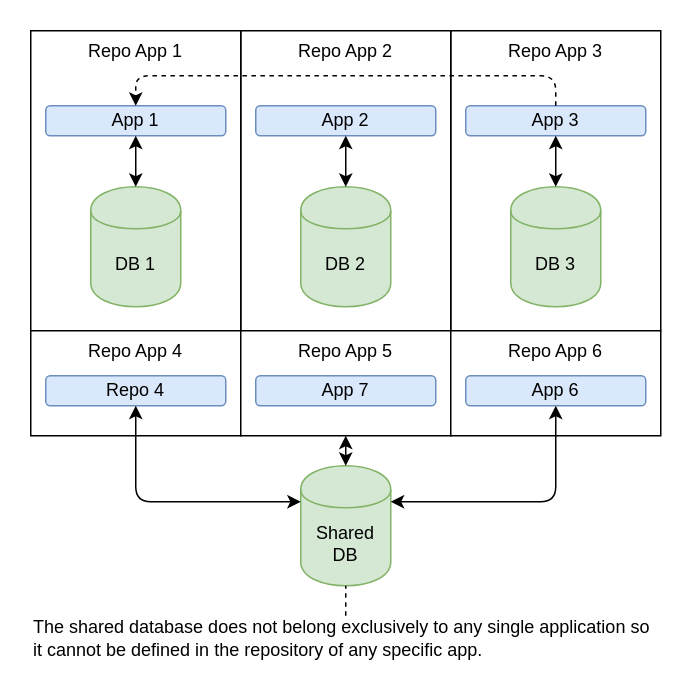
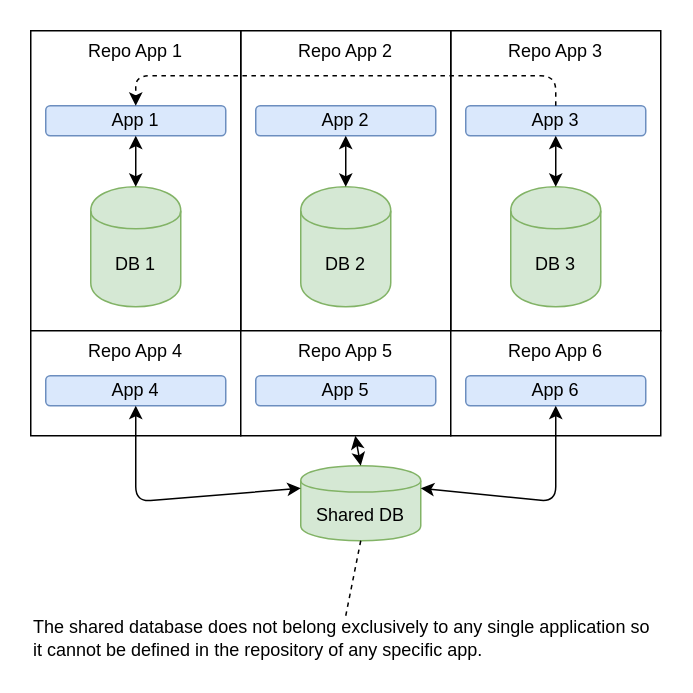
- <mxCell id="16" value="Repo 4" style="rounded=1;whiteSpace=wrap;html=1;fillColor=#dae8fc;strokeColor=#6c8ebf;" vertex="1" parent="1"><mxGeometry x="30" y="250" width="120" height="20" as="geometry" /></mxCell>
+ <mxCell id="16" value="App 4" style="rounded=1;whiteSpace=wrap;html=1;fillColor=#dae8fc;strokeColor=#6c8ebf;" vertex="1" parent="1"><mxGeometry x="30" y="250" width="120" height="20" as="geometry" /></mxCell>
- <mxCell id="18" value="App 7" style="rounded=1;whiteSpace=wrap;html=1;fillColor=#dae8fc;strokeColor=#6c8ebf;" vertex="1" parent="1"><mxGeometry x="170" y="250" width="120" height="20" as="geometry" /></mxCell>
+ <mxCell id="18" value="App 5" style="rounded=1;whiteSpace=wrap;html=1;fillColor=#dae8fc;strokeColor=#6c8ebf;" vertex="1" parent="1"><mxGeometry x="170" y="250" width="120" height="20" as="geometry" /></mxCell>
- <mxCell id="21" value="Shared DB" style="shape=cylinder;whiteSpace=wrap;html=1;boundedLbl=1;backgroundOutline=1;fillColor=#d5e8d4;strokeColor=#82b366;" vertex="1" parent="1"><mxGeometry x="200" y="310" width="60" height="80" as="geometry" /></mxCell>
+ <mxCell id="21" value="Shared DB" style="shape=cylinder;whiteSpace=wrap;html=1;boundedLbl=1;backgroundOutline=1;fillColor=#d5e8d4;strokeColor=#82b366;" vertex="1" parent="1"><mxGeometry x="200" y="310" width="80" height="50" as="geometry" /></mxCell>
